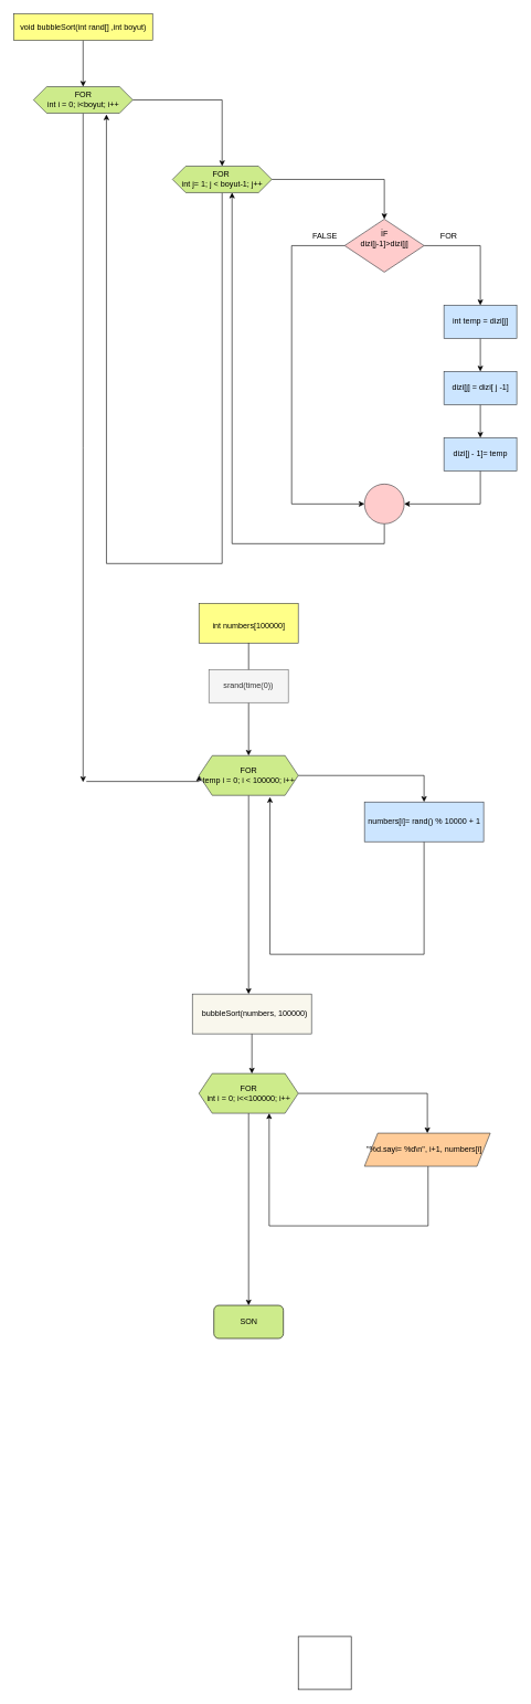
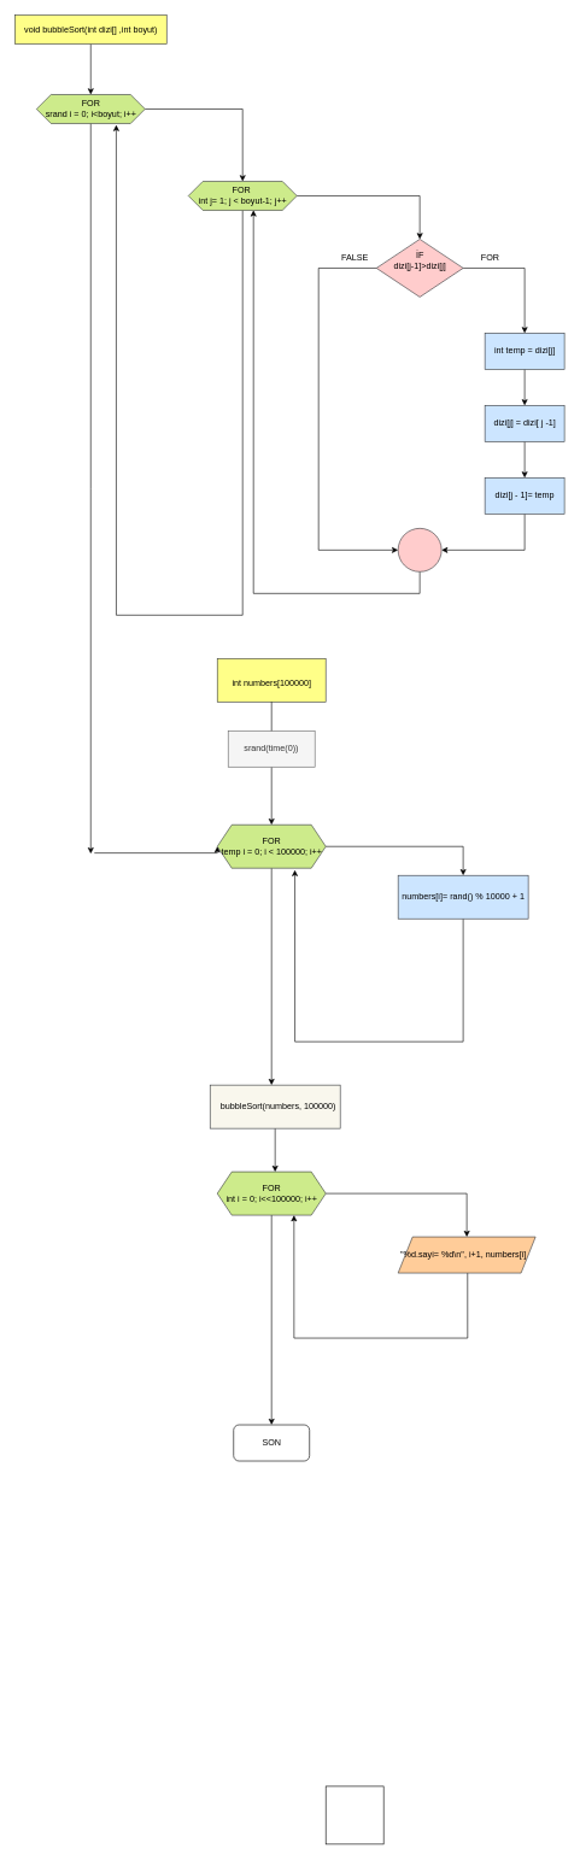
- <mxCell id="38" value="void bubbleSort(int rand[] ,int boyut)" style="text;html=1;resizable=0;autosize=1;align=center;verticalAlign=middle;points=[];fillColor=none;strokeColor=none;rounded=0;" parent="1" vertex="1"><mxGeometry x="20" y="25" width="210" height="30" as="geometry" /></mxCell>
+ <mxCell id="38" value="void bubbleSort(int dizi[] ,int boyut)" style="text;html=1;resizable=0;autosize=1;align=center;verticalAlign=middle;points=[];fillColor=none;strokeColor=none;rounded=0;" parent="1" vertex="1"><mxGeometry x="20" y="25" width="210" height="30" as="geometry" /></mxCell>
- <mxCell id="39" value="FOR&lt;br&gt;int i = 0; i&amp;lt;boyut; i++" style="text;html=1;resizable=0;autosize=1;align=center;verticalAlign=middle;points=[];fillColor=none;strokeColor=none;rounded=0;" parent="1" vertex="1"><mxGeometry x="60" y="130" width="130" height="40" as="geometry" /></mxCell>
+ <mxCell id="39" value="FOR&lt;br&gt;srand i = 0; i&amp;lt;boyut; i++" style="text;html=1;resizable=0;autosize=1;align=center;verticalAlign=middle;points=[];fillColor=none;strokeColor=none;rounded=0;" parent="1" vertex="1"><mxGeometry x="60" y="130" width="130" height="40" as="geometry" /></mxCell>
- <mxCell id="33" value="SON" style="rounded=1;whiteSpace=wrap;html=1;fillColor=#cdeb8b;" parent="1" vertex="1"><mxGeometry x="322.5" y="1970" width="105" height="50" as="geometry" /></mxCell>
+ <mxCell id="33" value="SON" style="rounded=1;whiteSpace=wrap;html=1;" parent="1" vertex="1"><mxGeometry x="322.5" y="1970" width="105" height="50" as="geometry" /></mxCell>
